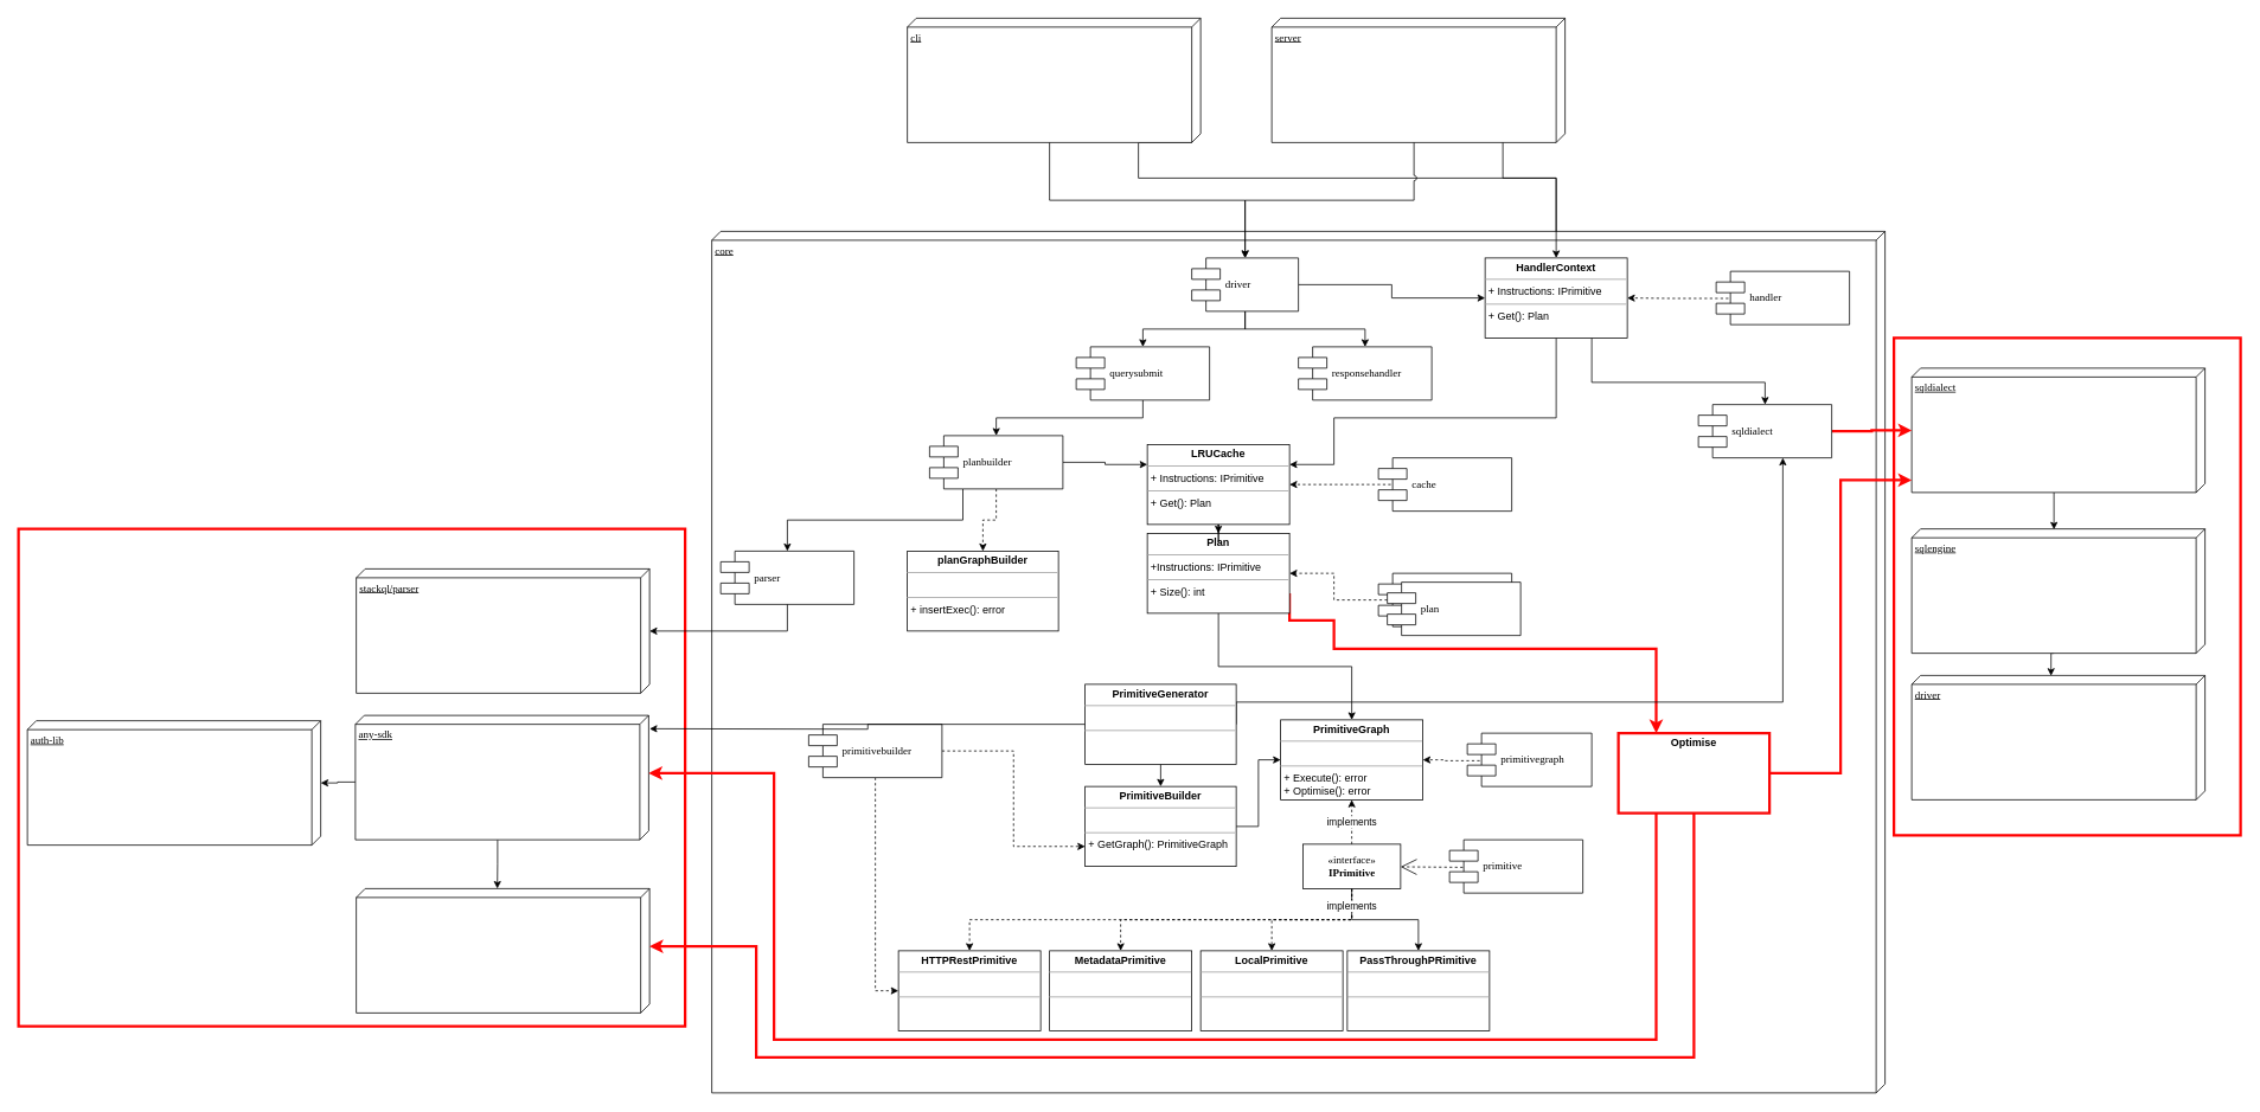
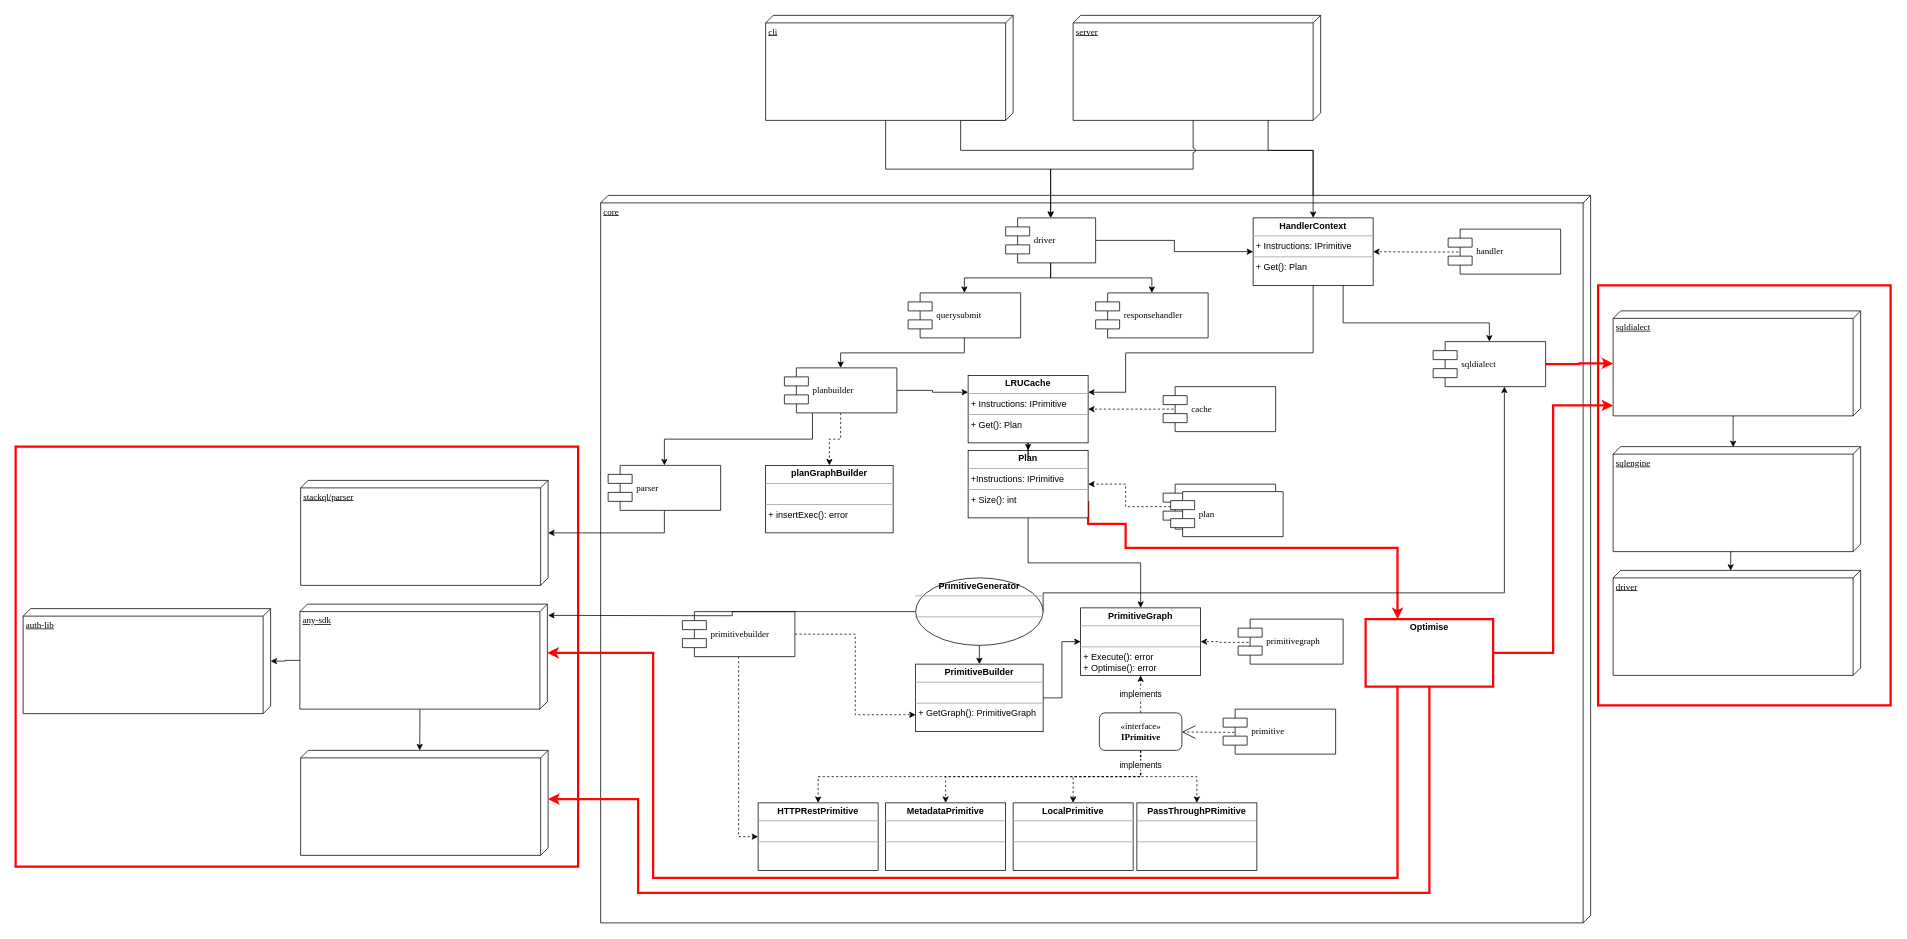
- <mxCell id="71" value="&lt;p style=&quot;margin: 0px ; margin-top: 4px ; text-align: center&quot;&gt;&lt;b&gt;PrimitiveGenerator&lt;/b&gt;&lt;/p&gt;&lt;hr size=&quot;1&quot;&gt;&lt;p style=&quot;margin: 0px ; margin-left: 4px&quot;&gt;&lt;br&gt;&lt;/p&gt;&lt;hr size=&quot;1&quot;&gt;&lt;p style=&quot;margin: 0px ; margin-left: 4px&quot;&gt;&lt;br&gt;&lt;/p&gt;" style="verticalAlign=top;align=left;overflow=fill;fontSize=12;fontFamily=Helvetica;html=1;" parent="1" vertex="1"><mxGeometry x="1220" y="770" width="170" height="90" as="geometry" /></mxCell>
+ <mxCell id="71" value="&lt;p style=&quot;margin: 0px ; margin-top: 4px ; text-align: center&quot;&gt;&lt;b&gt;PrimitiveGenerator&lt;/b&gt;&lt;/p&gt;&lt;hr size=&quot;1&quot;&gt;&lt;p style=&quot;margin: 0px ; margin-left: 4px&quot;&gt;&lt;br&gt;&lt;/p&gt;&lt;hr size=&quot;1&quot;&gt;&lt;p style=&quot;margin: 0px ; margin-left: 4px&quot;&gt;&lt;br&gt;&lt;/p&gt;" style="ellipse;verticalAlign=top;align=left;overflow=fill;fontSize=12;fontFamily=Helvetica;html=1;" parent="1" vertex="1"><mxGeometry x="1220" y="770" width="170" height="90" as="geometry" /></mxCell>
- <mxCell id="27" value="«interface»&lt;br&gt;&lt;b&gt;IPrimitive&lt;/b&gt;" style="html=1;rounded=0;shadow=0;comic=0;labelBackgroundColor=none;strokeWidth=1;fontFamily=Verdana;fontSize=12;align=center;" parent="1" vertex="1"><mxGeometry x="1465" y="950" width="110" height="50" as="geometry" /></mxCell>
+ <mxCell id="27" value="«interface»&lt;br&gt;&lt;b&gt;IPrimitive&lt;/b&gt;" style="html=1;shadow=0;comic=0;labelBackgroundColor=none;strokeWidth=1;fontFamily=Verdana;fontSize=12;align=center;rounded=1;" parent="1" vertex="1"><mxGeometry x="1465" y="950" width="110" height="50" as="geometry" /></mxCell>
- <mxCell id="23" style="edgeStyle=orthogonalEdgeStyle;rounded=0;orthogonalLoop=1;jettySize=auto;html=1;exitX=0.5;exitY=1;exitDx=0;exitDy=0;entryX=0.5;entryY=0;entryDx=0;entryDy=0;dashed=0;" parent="1" source="27" target="36" edge="1"><mxGeometry relative="1" as="geometry" /></mxCell>
+ <mxCell id="23" style="edgeStyle=orthogonalEdgeStyle;rounded=0;orthogonalLoop=1;jettySize=auto;html=1;exitX=0.5;exitY=1;exitDx=0;exitDy=0;entryX=0.5;entryY=0;entryDx=0;entryDy=0;dashed=1;" parent="1" source="27" target="36" edge="1"><mxGeometry relative="1" as="geometry" /></mxCell>
